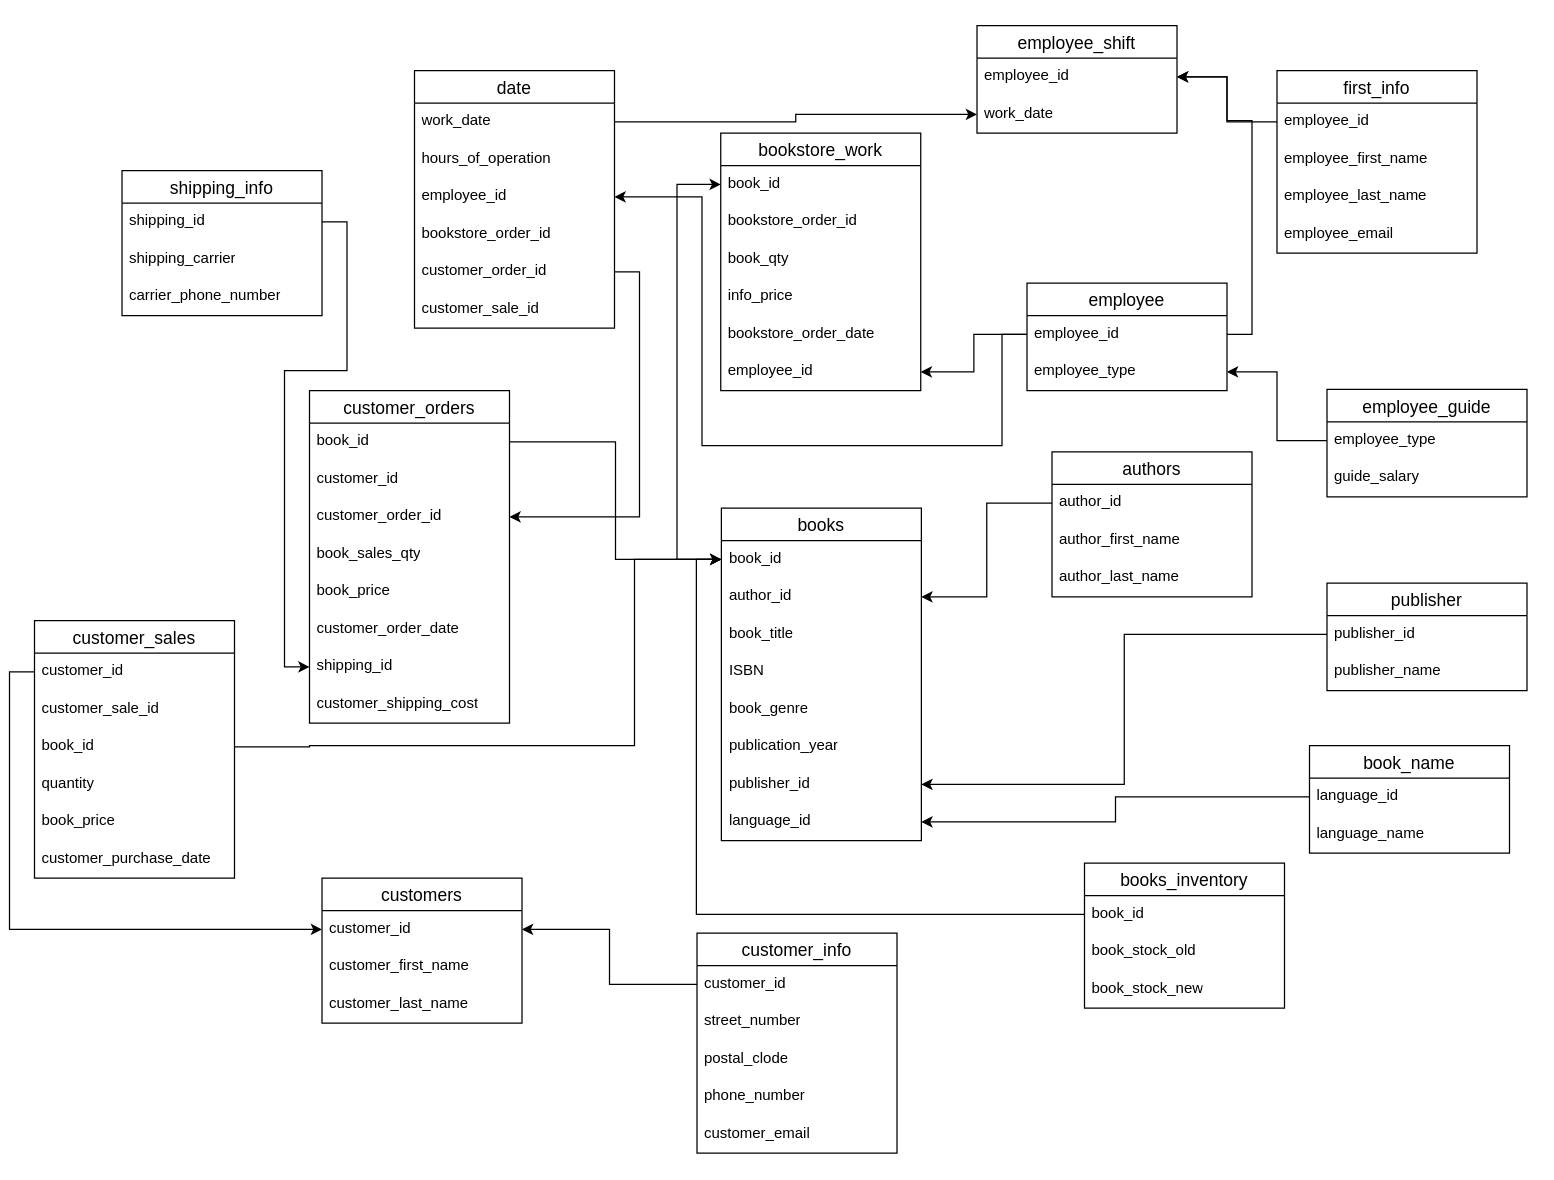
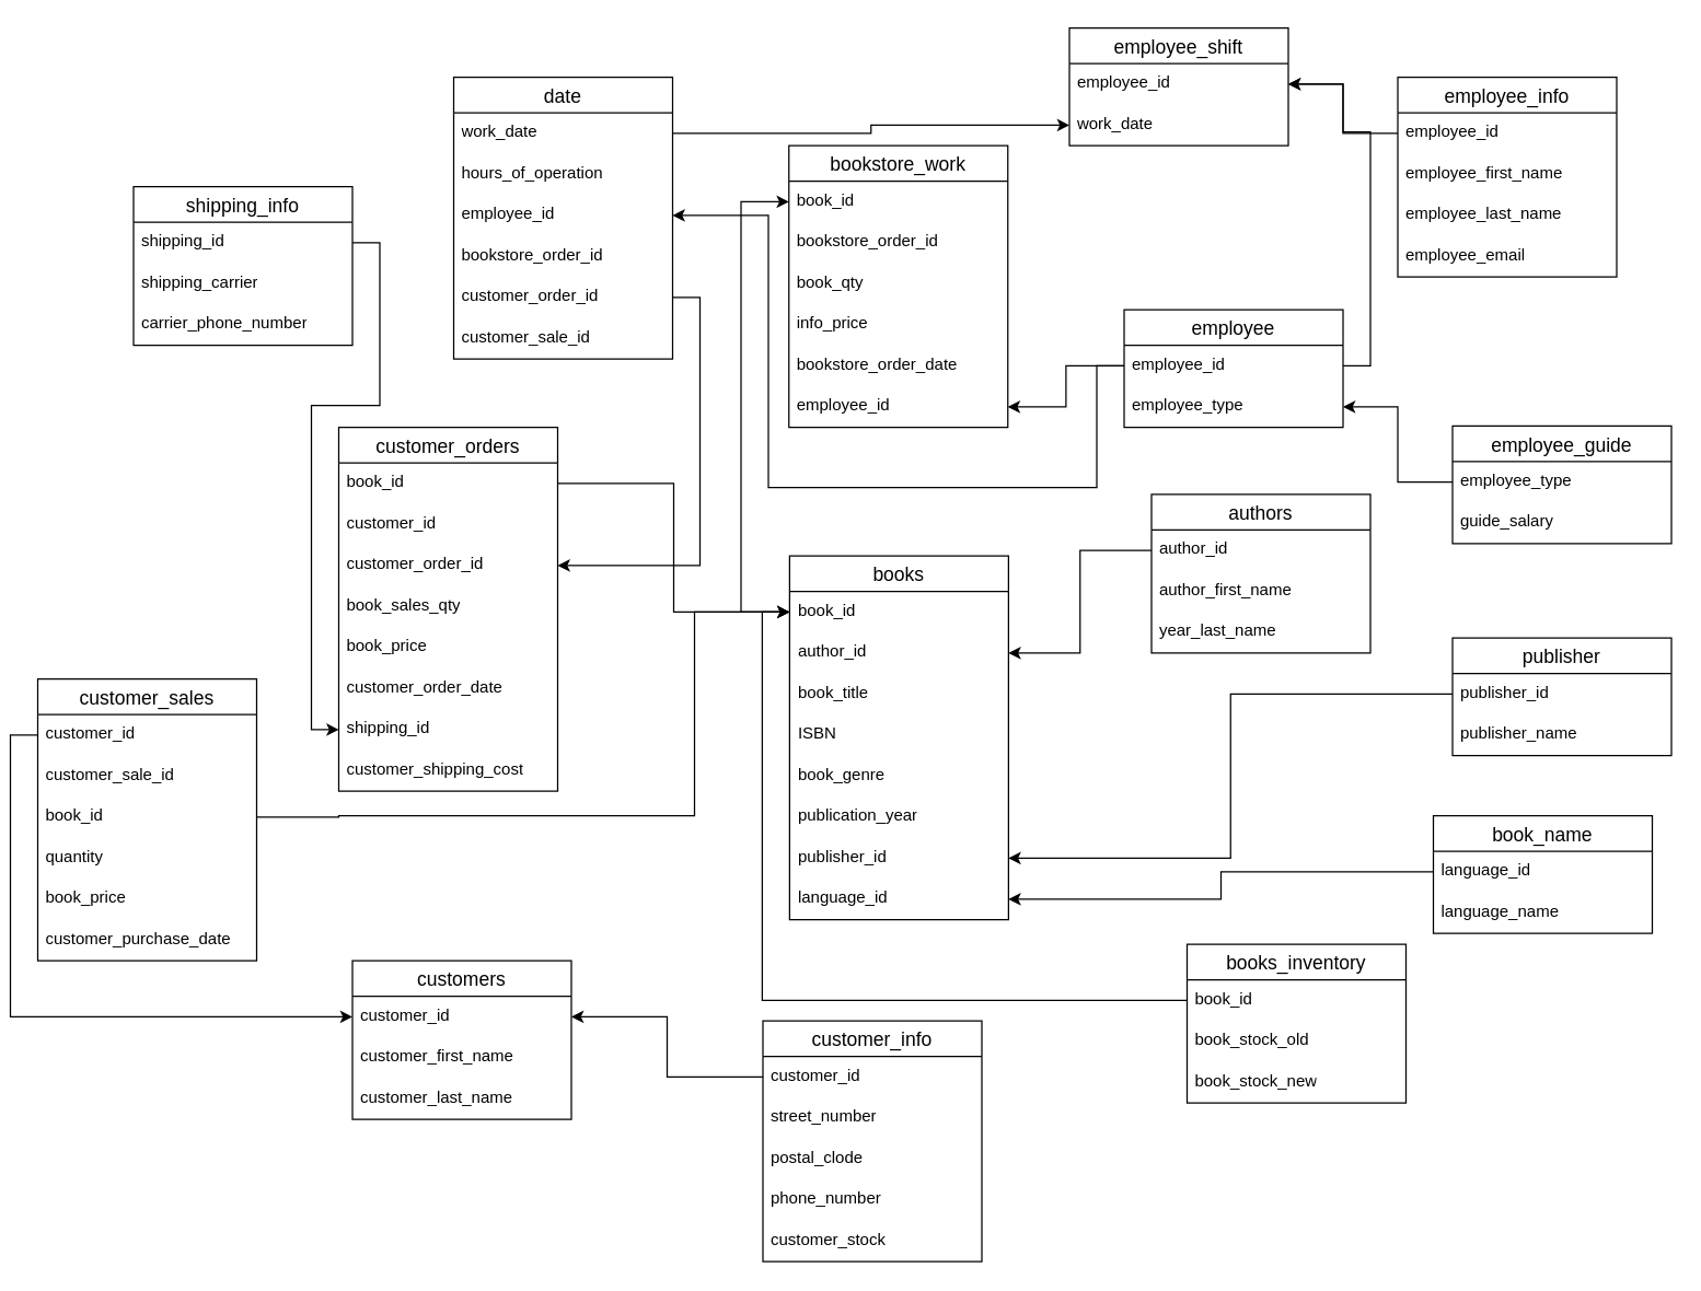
- <mxCell id="65" value="first_info" style="swimlane;fontStyle=0;childLayout=stackLayout;horizontal=1;startSize=26;horizontalStack=0;resizeParent=1;resizeParentMax=0;resizeLast=0;collapsible=1;marginBottom=0;align=center;fontSize=14;" vertex="1" parent="1"><mxGeometry x="1014" y="56" width="160" height="146" as="geometry" /></mxCell>
+ <mxCell id="65" value="employee_info" style="swimlane;fontStyle=0;childLayout=stackLayout;horizontal=1;startSize=26;horizontalStack=0;resizeParent=1;resizeParentMax=0;resizeLast=0;collapsible=1;marginBottom=0;align=center;fontSize=14;" vertex="1" parent="1"><mxGeometry x="1014" y="56" width="160" height="146" as="geometry" /></mxCell>
- <mxCell id="61" value="author_last_name" style="text;strokeColor=none;fillColor=none;spacingLeft=4;spacingRight=4;overflow=hidden;rotatable=0;points=[[0,0.5],[1,0.5]];portConstraint=eastwest;fontSize=12;whiteSpace=wrap;html=1;" vertex="1" parent="58"><mxGeometry y="86" width="160" height="30" as="geometry" /></mxCell>
+ <mxCell id="61" value="year_last_name" style="text;strokeColor=none;fillColor=none;spacingLeft=4;spacingRight=4;overflow=hidden;rotatable=0;points=[[0,0.5],[1,0.5]];portConstraint=eastwest;fontSize=12;whiteSpace=wrap;html=1;" vertex="1" parent="58"><mxGeometry y="86" width="160" height="30" as="geometry" /></mxCell>
- <mxCell id="85" value="customer_email" style="text;strokeColor=none;fillColor=none;spacingLeft=4;spacingRight=4;overflow=hidden;rotatable=0;points=[[0,0.5],[1,0.5]];portConstraint=eastwest;fontSize=12;whiteSpace=wrap;html=1;" vertex="1" parent="80"><mxGeometry y="146" width="160" height="30" as="geometry" /></mxCell>
+ <mxCell id="85" value="customer_stock" style="text;strokeColor=none;fillColor=none;spacingLeft=4;spacingRight=4;overflow=hidden;rotatable=0;points=[[0,0.5],[1,0.5]];portConstraint=eastwest;fontSize=12;whiteSpace=wrap;html=1;" vertex="1" parent="80"><mxGeometry y="146" width="160" height="30" as="geometry" /></mxCell>
